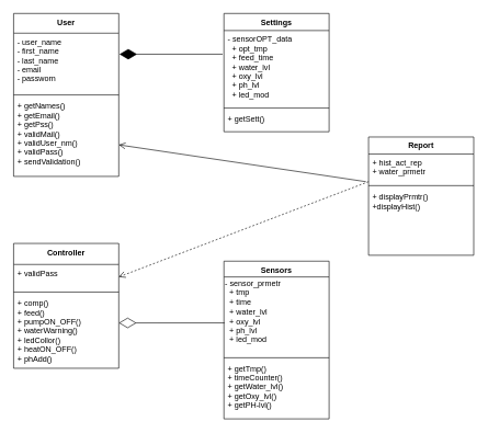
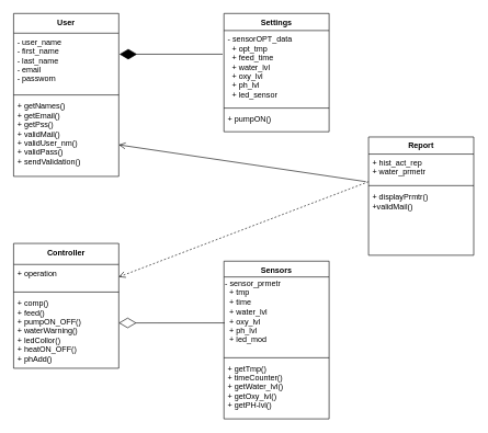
- <mxCell id="7" value="- sensorOPT_data&#10;  + opt_tmp&#10;  + feed_time&#10;  + water_lvl&#10;  + oxy_lvl&#10;  + ph_lvl&#10;  + led_mod&#10;&#10;&#10;" style="text;strokeColor=none;fillColor=none;align=left;verticalAlign=top;spacingLeft=4;spacingRight=4;overflow=hidden;rotatable=0;points=[[0,0.5],[1,0.5]];portConstraint=eastwest;" parent="6" vertex="1"><mxGeometry y="26" width="160" height="114" as="geometry" /></mxCell>
+ <mxCell id="7" value="- sensorOPT_data&#10;  + opt_tmp&#10;  + feed_time&#10;  + water_lvl&#10;  + oxy_lvl&#10;  + ph_lvl&#10;  + led_sensor&#10;&#10;&#10;" style="text;strokeColor=none;fillColor=none;align=left;verticalAlign=top;spacingLeft=4;spacingRight=4;overflow=hidden;rotatable=0;points=[[0,0.5],[1,0.5]];portConstraint=eastwest;" parent="6" vertex="1"><mxGeometry y="26" width="160" height="114" as="geometry" /></mxCell>
- <mxCell id="9" value="+ getSett()&#10;&#10;" style="text;strokeColor=none;fillColor=none;align=left;verticalAlign=top;spacingLeft=4;spacingRight=4;overflow=hidden;rotatable=0;points=[[0,0.5],[1,0.5]];portConstraint=eastwest;" parent="6" vertex="1"><mxGeometry y="148" width="160" height="32" as="geometry" /></mxCell>
+ <mxCell id="9" value="+ pumpON()&#10;&#10;" style="text;strokeColor=none;fillColor=none;align=left;verticalAlign=top;spacingLeft=4;spacingRight=4;overflow=hidden;rotatable=0;points=[[0,0.5],[1,0.5]];portConstraint=eastwest;" parent="6" vertex="1"><mxGeometry y="148" width="160" height="32" as="geometry" /></mxCell>
- <mxCell id="21" value="+ displayPrmtr()&#10;+displayHist()&#10;" style="text;strokeColor=none;fillColor=none;align=left;verticalAlign=top;spacingLeft=4;spacingRight=4;overflow=hidden;rotatable=0;points=[[0,0.5],[1,0.5]];portConstraint=eastwest;" parent="18" vertex="1"><mxGeometry y="78" width="160" height="102" as="geometry" /></mxCell>
+ <mxCell id="21" value="+ displayPrmtr()&#10;+validMail()&#10;" style="text;strokeColor=none;fillColor=none;align=left;verticalAlign=top;spacingLeft=4;spacingRight=4;overflow=hidden;rotatable=0;points=[[0,0.5],[1,0.5]];portConstraint=eastwest;" parent="18" vertex="1"><mxGeometry y="78" width="160" height="102" as="geometry" /></mxCell>
- <mxCell id="15" value="+ validPass" style="text;strokeColor=none;fillColor=none;align=left;verticalAlign=top;spacingLeft=4;spacingRight=4;overflow=hidden;rotatable=0;points=[[0,0.5],[1,0.5]];portConstraint=eastwest;" parent="14" vertex="1"><mxGeometry y="32" width="160" height="38" as="geometry" /></mxCell>
+ <mxCell id="15" value="+ operation" style="text;strokeColor=none;fillColor=none;align=left;verticalAlign=top;spacingLeft=4;spacingRight=4;overflow=hidden;rotatable=0;points=[[0,0.5],[1,0.5]];portConstraint=eastwest;" parent="14" vertex="1"><mxGeometry y="32" width="160" height="38" as="geometry" /></mxCell>
